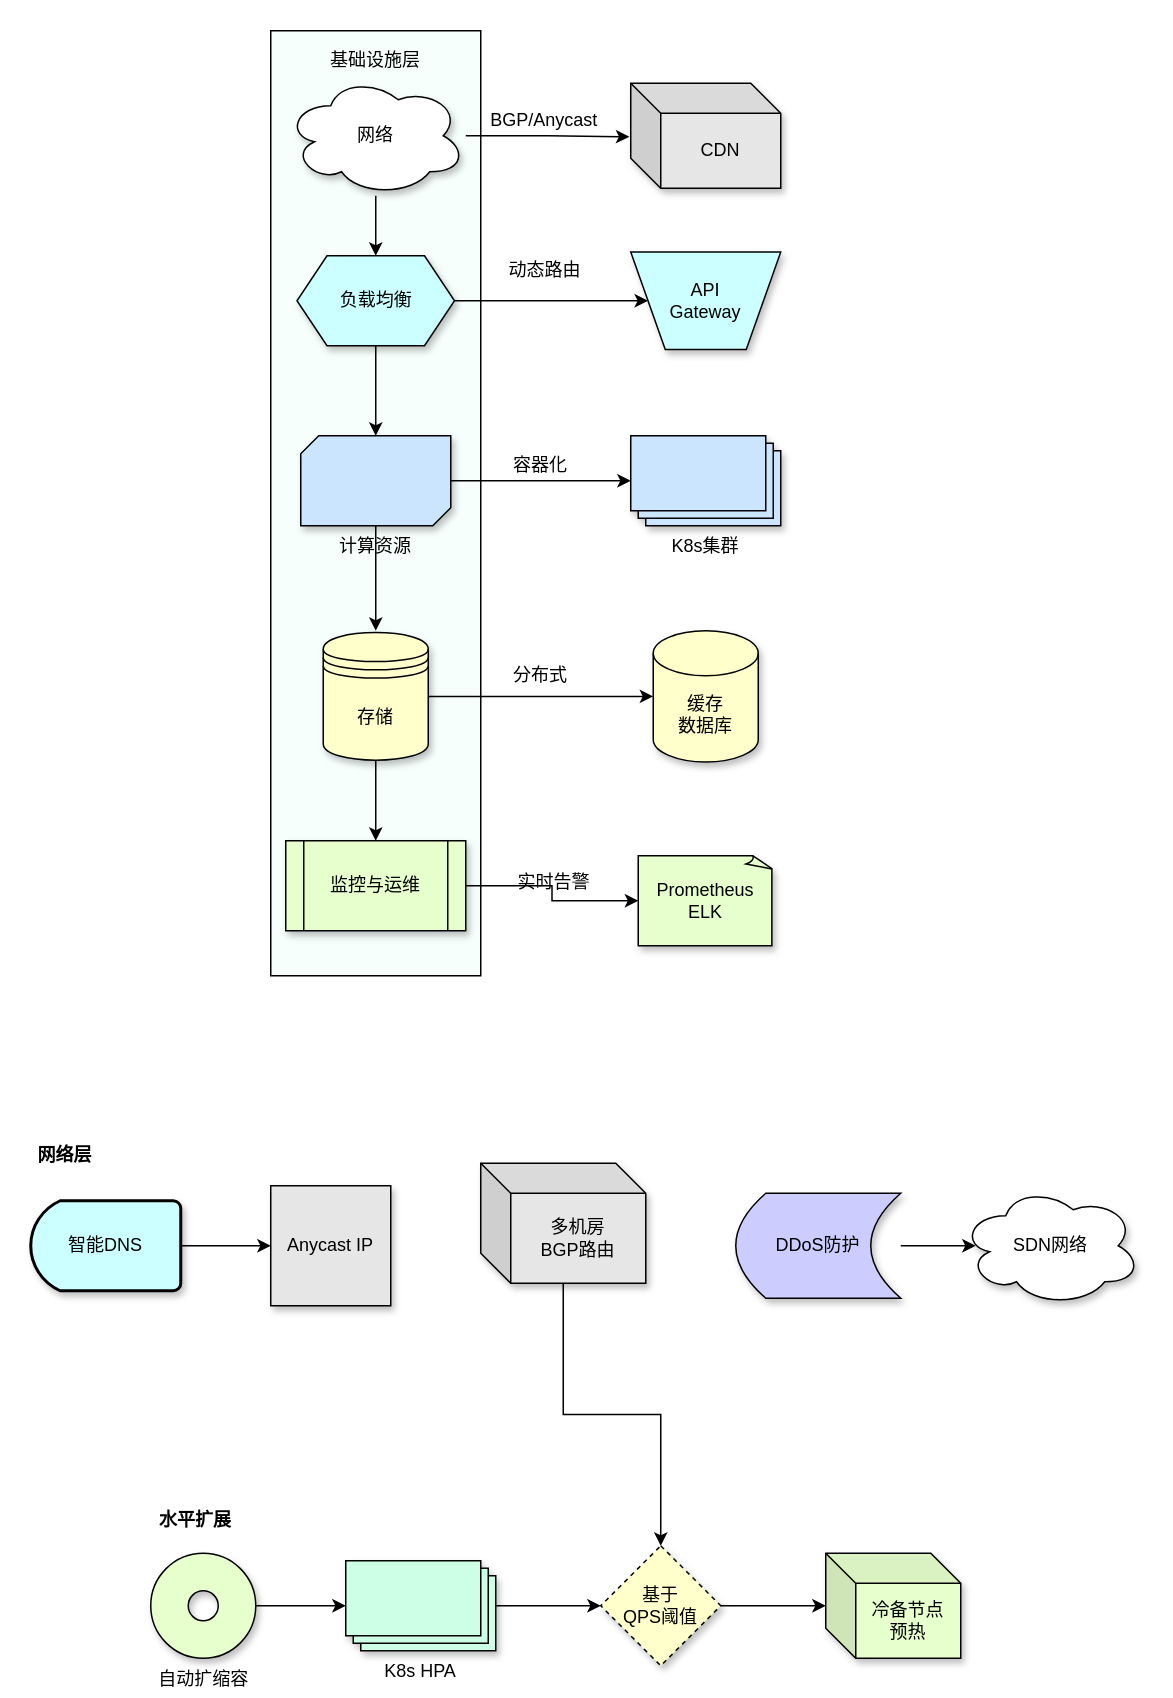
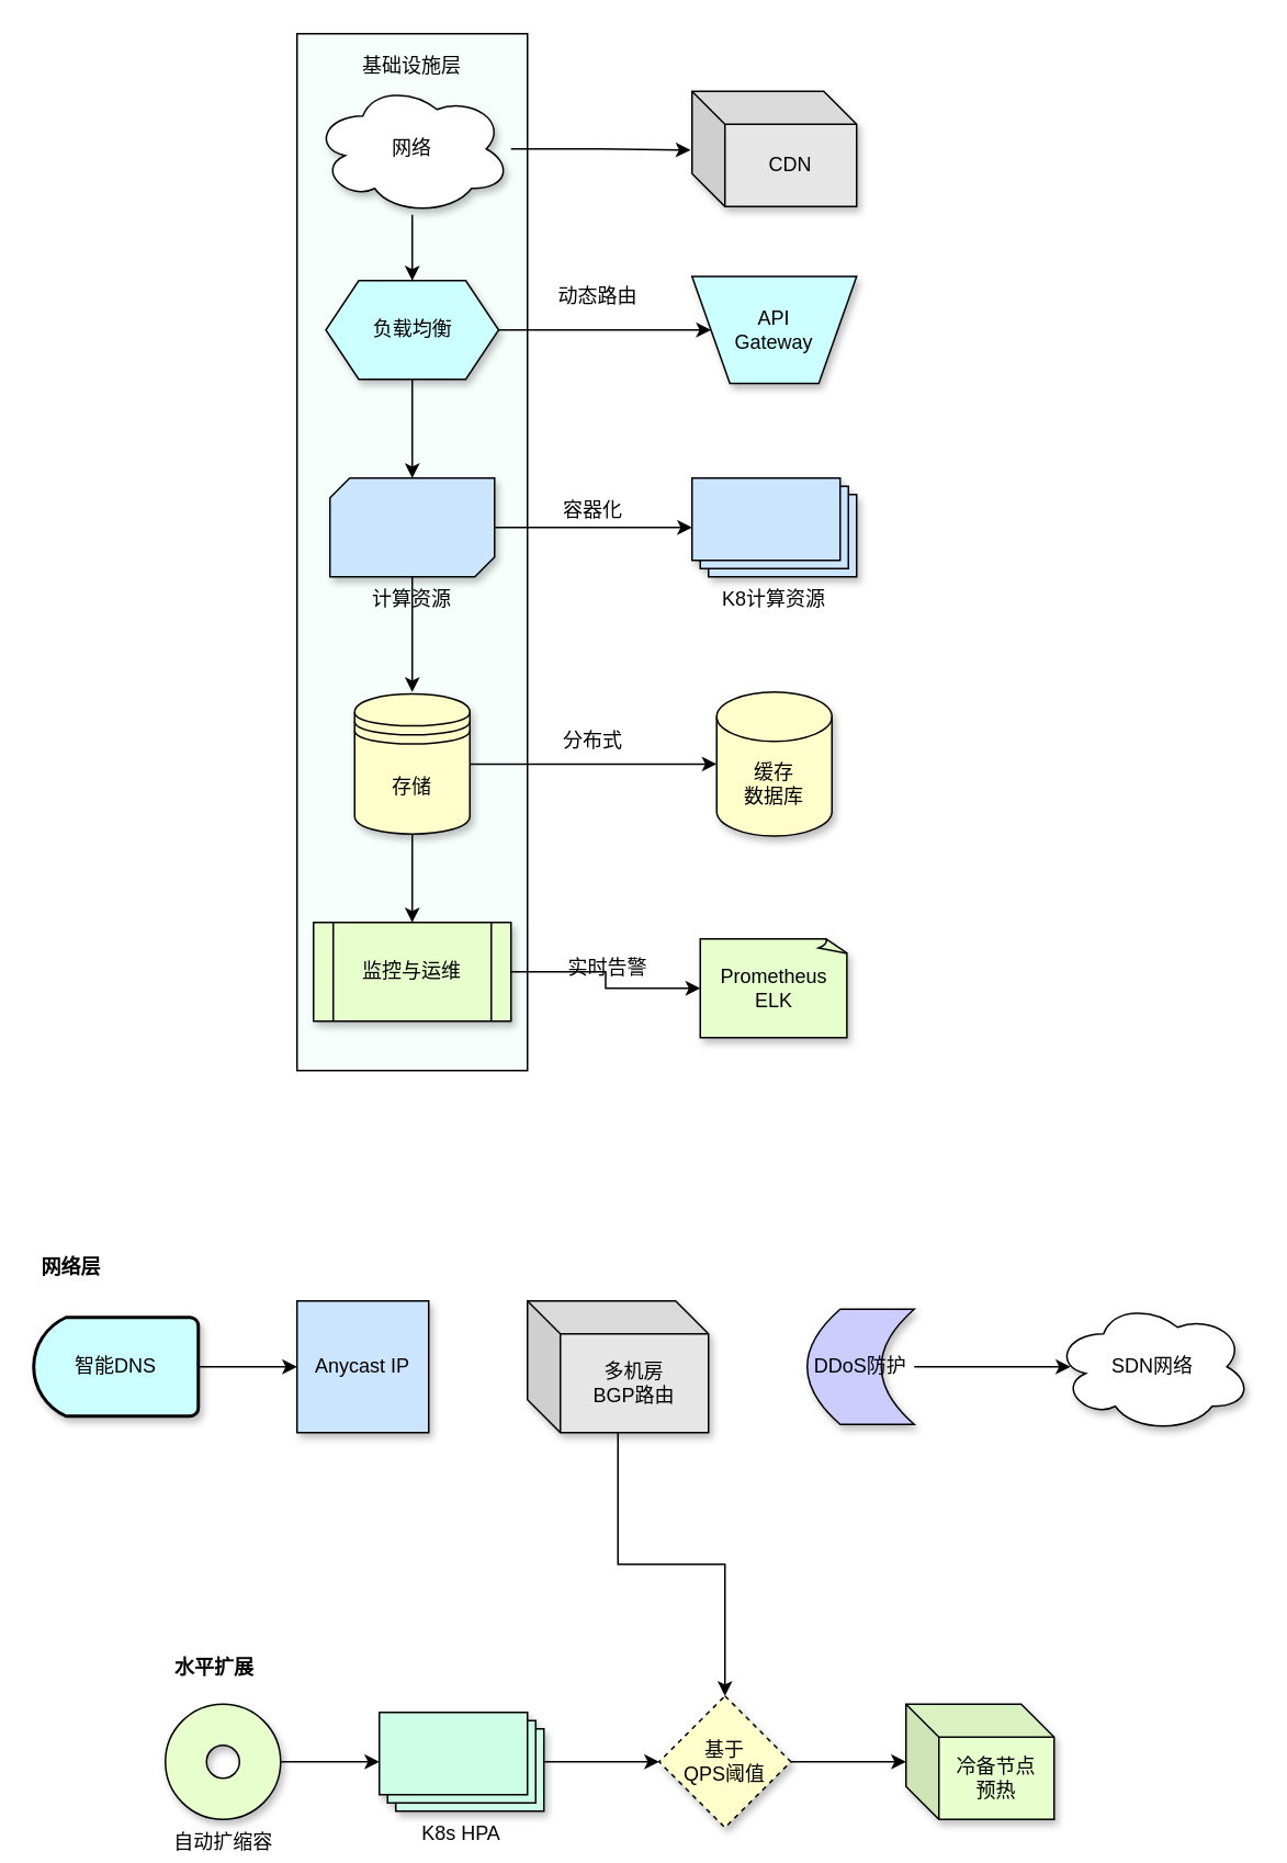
- <mxCell id="19" value="BGP/Anycast" style="text;strokeColor=none;align=center;fillColor=none;html=1;verticalAlign=middle;whiteSpace=wrap;rounded=0;" parent="2" vertex="1"><mxGeometry x="141.75" y="50" width="81" height="20" as="geometry" /></mxCell>
- <mxCell id="16" value="K8s集群" style="verticalLabelPosition=bottom;verticalAlign=top;html=1;shape=mxgraph.basic.layered_rect;dx=10;outlineConnect=0;whiteSpace=wrap;fillColor=#CCE5FF;shadow=1;" parent="2" vertex="1"><mxGeometry x="240" y="270" width="100" height="60" as="geometry" /></mxCell>
+ <mxCell id="16" value="K8计算资源" style="verticalLabelPosition=bottom;verticalAlign=top;html=1;shape=mxgraph.basic.layered_rect;dx=10;outlineConnect=0;whiteSpace=wrap;fillColor=#CCE5FF;shadow=1;" parent="2" vertex="1"><mxGeometry x="240" y="270" width="100" height="60" as="geometry" /></mxCell>
- <mxCell id="45" value="多机房&lt;br&gt;BGP路由" style="shape=cube;whiteSpace=wrap;html=1;boundedLbl=1;backgroundOutline=1;darkOpacity=0.05;darkOpacity2=0.1;fillColor=#E6E6E6;shadow=1;" vertex="1" parent="39"><mxGeometry x="300" y="15" width="110" height="80" as="geometry" /></mxCell>
+ <mxCell id="45" value="多机房&lt;br&gt;BGP路由" style="shape=cube;whiteSpace=wrap;html=1;boundedLbl=1;backgroundOutline=1;darkOpacity=0.05;darkOpacity2=0.1;fillColor=#E6E6E6;shadow=1;" vertex="1" parent="39"><mxGeometry x="300" y="30" width="110" height="80" as="geometry" /></mxCell>
- <mxCell id="40" value="Anycast IP" style="whiteSpace=wrap;html=1;aspect=fixed;fillColor=#e6e6e6;shadow=1;" vertex="1" parent="39"><mxGeometry x="160" y="30" width="80" height="80" as="geometry" /></mxCell>
+ <mxCell id="40" value="Anycast IP" style="whiteSpace=wrap;html=1;aspect=fixed;fillColor=#CCE5FF;shadow=1;" vertex="1" parent="39"><mxGeometry x="160" y="30" width="80" height="80" as="geometry" /></mxCell>
- <mxCell id="43" value="DDoS防护" style="shape=dataStorage;whiteSpace=wrap;html=1;fixedSize=1;fillColor=#CCCCFF;shadow=1;" vertex="1" parent="39"><mxGeometry x="470" y="35" width="110" height="70" as="geometry" /></mxCell>
+ <mxCell id="43" value="DDoS防护" style="shape=dataStorage;whiteSpace=wrap;html=1;fixedSize=1;fillColor=#CCCCFF;shadow=1;" vertex="1" parent="39"><mxGeometry x="470" y="35" width="65" height="70" as="geometry" /></mxCell>
